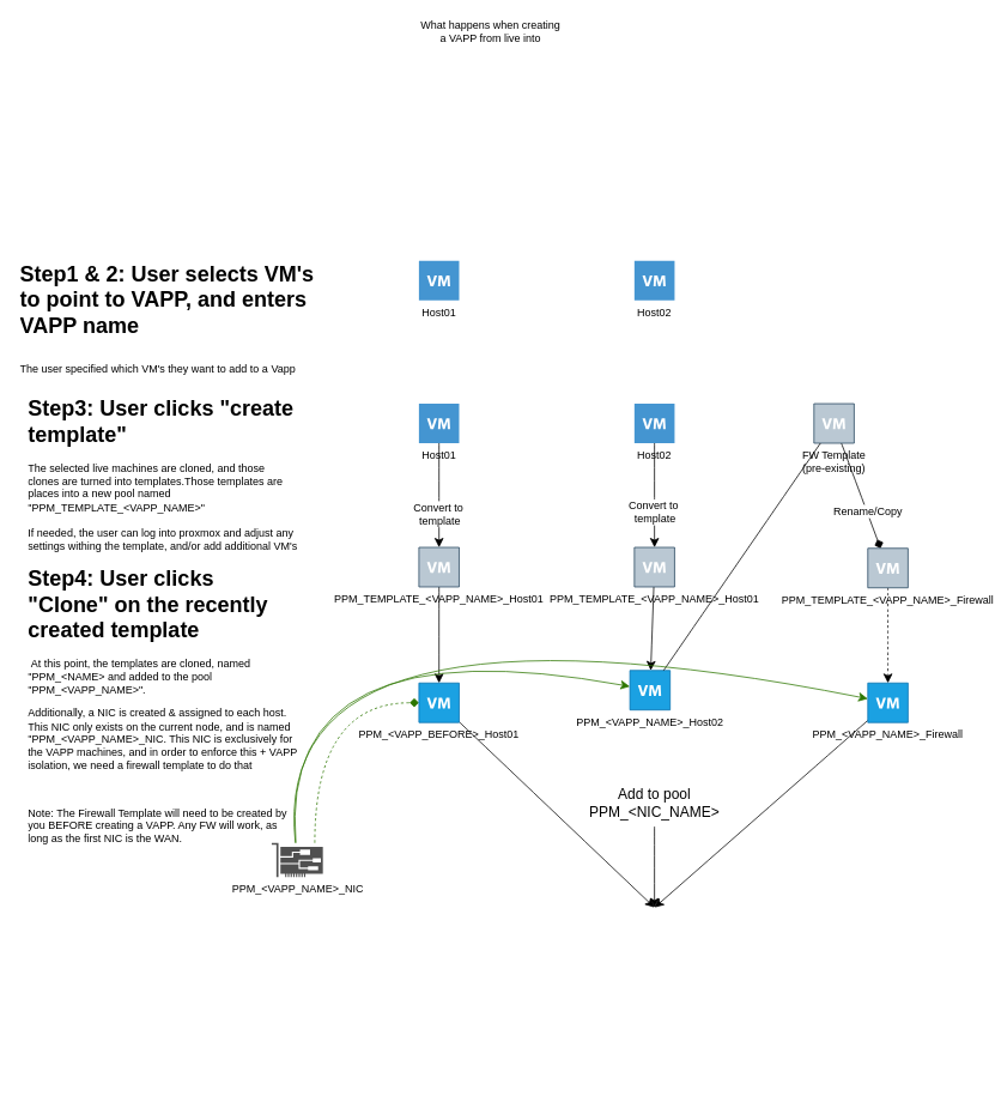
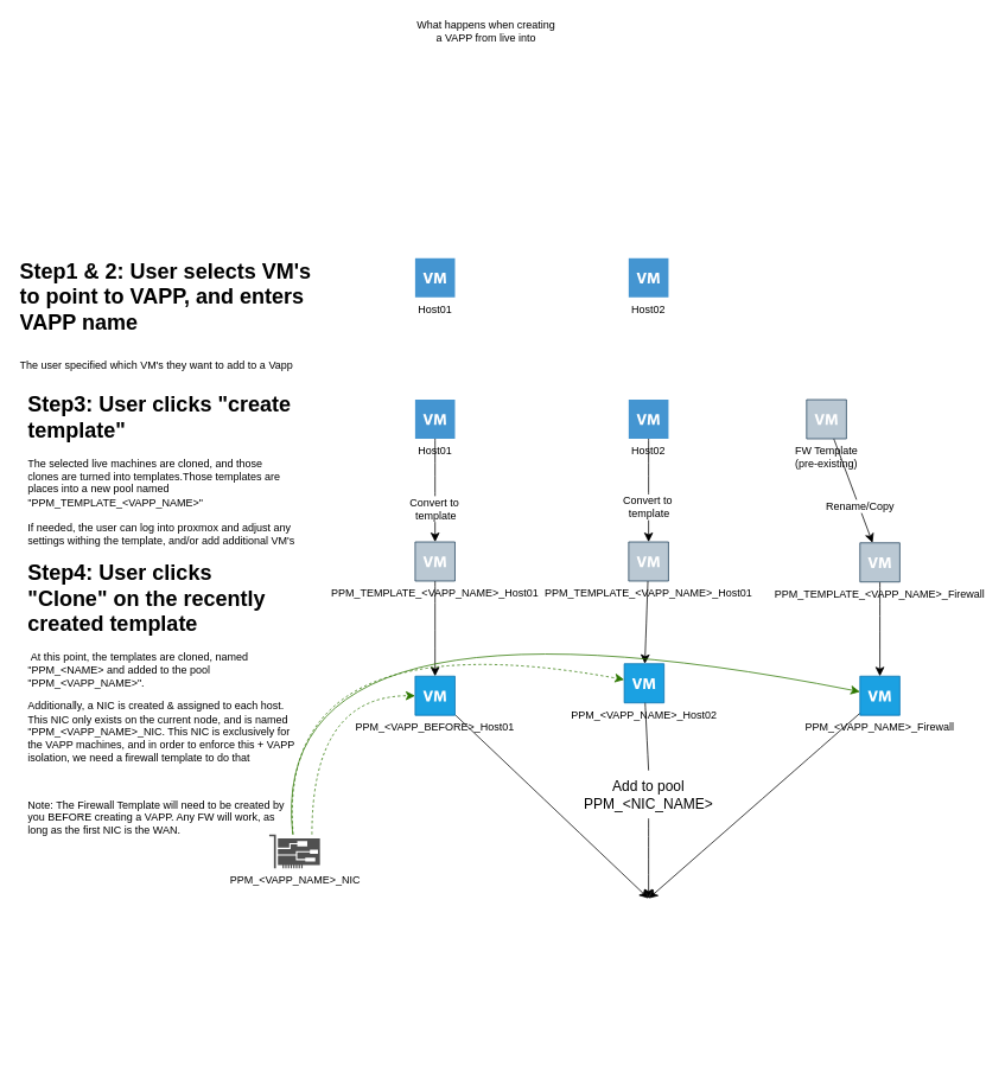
- <mxCell id="16" style="edgeStyle=none;curved=1;rounded=0;orthogonalLoop=1;jettySize=auto;html=1;fontSize=12;startSize=8;endSize=8;endArrow=diamond;" edge="1" parent="1" source="18" target="22"><mxGeometry relative="1" as="geometry" /></mxCell>
+ <mxCell id="16" style="edgeStyle=none;curved=1;rounded=0;orthogonalLoop=1;jettySize=auto;html=1;fontSize=12;startSize=8;endSize=8;" edge="1" parent="1" source="18" target="22"><mxGeometry relative="1" as="geometry" /></mxCell>
- <mxCell id="29" value="" style="edgeStyle=none;curved=1;rounded=0;orthogonalLoop=1;jettySize=auto;html=1;fontSize=12;startSize=8;endSize=8;endArrow=none;startFill=0;" edge="1" parent="1" source="27" target="18"><mxGeometry relative="1" as="geometry"><mxPoint x="728" y="805" as="sourcePoint" /><mxPoint x="728" y="1010" as="targetPoint" /></mxGeometry></mxCell>
+ <mxCell id="29" value="" style="edgeStyle=none;curved=1;rounded=0;orthogonalLoop=1;jettySize=auto;html=1;entryX=0.5;entryY=0;entryDx=0;entryDy=0;fontSize=12;startSize=8;endSize=8;endArrow=none;startFill=0;" edge="1" parent="1" source="27" target="30"><mxGeometry relative="1" as="geometry"><mxPoint x="728" y="805" as="sourcePoint" /><mxPoint x="728" y="1010" as="targetPoint" /></mxGeometry></mxCell>
- <mxCell id="21" style="edgeStyle=none;curved=1;rounded=0;orthogonalLoop=1;jettySize=auto;html=1;fontSize=12;startSize=8;endSize=8;dashed=1;" edge="1" parent="1" source="22" target="28"><mxGeometry relative="1" as="geometry" /></mxCell>
+ <mxCell id="21" style="edgeStyle=none;curved=1;rounded=0;orthogonalLoop=1;jettySize=auto;html=1;fontSize=12;startSize=8;endSize=8;" edge="1" parent="1" source="22" target="28"><mxGeometry relative="1" as="geometry" /></mxCell>
- <mxCell id="33" style="edgeStyle=none;curved=1;rounded=0;orthogonalLoop=1;jettySize=auto;html=1;fontSize=12;startSize=8;endSize=8;fillColor=#60a917;strokeColor=#2D7600;dashed=0;" edge="1" parent="1" source="3" target="27"><mxGeometry relative="1" as="geometry"><Array as="points"><mxPoint x="308" y="692" /></Array></mxGeometry></mxCell>
+ <mxCell id="33" style="edgeStyle=none;curved=1;rounded=0;orthogonalLoop=1;jettySize=auto;html=1;fontSize=12;startSize=8;endSize=8;fillColor=#60a917;strokeColor=#2D7600;dashed=1;" edge="1" parent="1" source="3" target="27"><mxGeometry relative="1" as="geometry"><Array as="points"><mxPoint x="308" y="692" /></Array></mxGeometry></mxCell>
- <mxCell id="2" style="edgeStyle=orthogonalEdgeStyle;curved=1;rounded=0;orthogonalLoop=1;jettySize=auto;html=1;fontSize=12;startSize=8;endSize=8;fillColor=#60a917;strokeColor=#2D7600;dashed=1;endArrow=diamond;" edge="1" parent="1" source="3" target="24"><mxGeometry relative="1" as="geometry"><Array as="points"><mxPoint x="350" y="782" /></Array></mxGeometry></mxCell>
+ <mxCell id="2" style="edgeStyle=orthogonalEdgeStyle;curved=1;rounded=0;orthogonalLoop=1;jettySize=auto;html=1;fontSize=12;startSize=8;endSize=8;fillColor=#60a917;strokeColor=#2D7600;dashed=1;" edge="1" parent="1" source="3" target="24"><mxGeometry relative="1" as="geometry"><Array as="points"><mxPoint x="350" y="782" /></Array></mxGeometry></mxCell>
